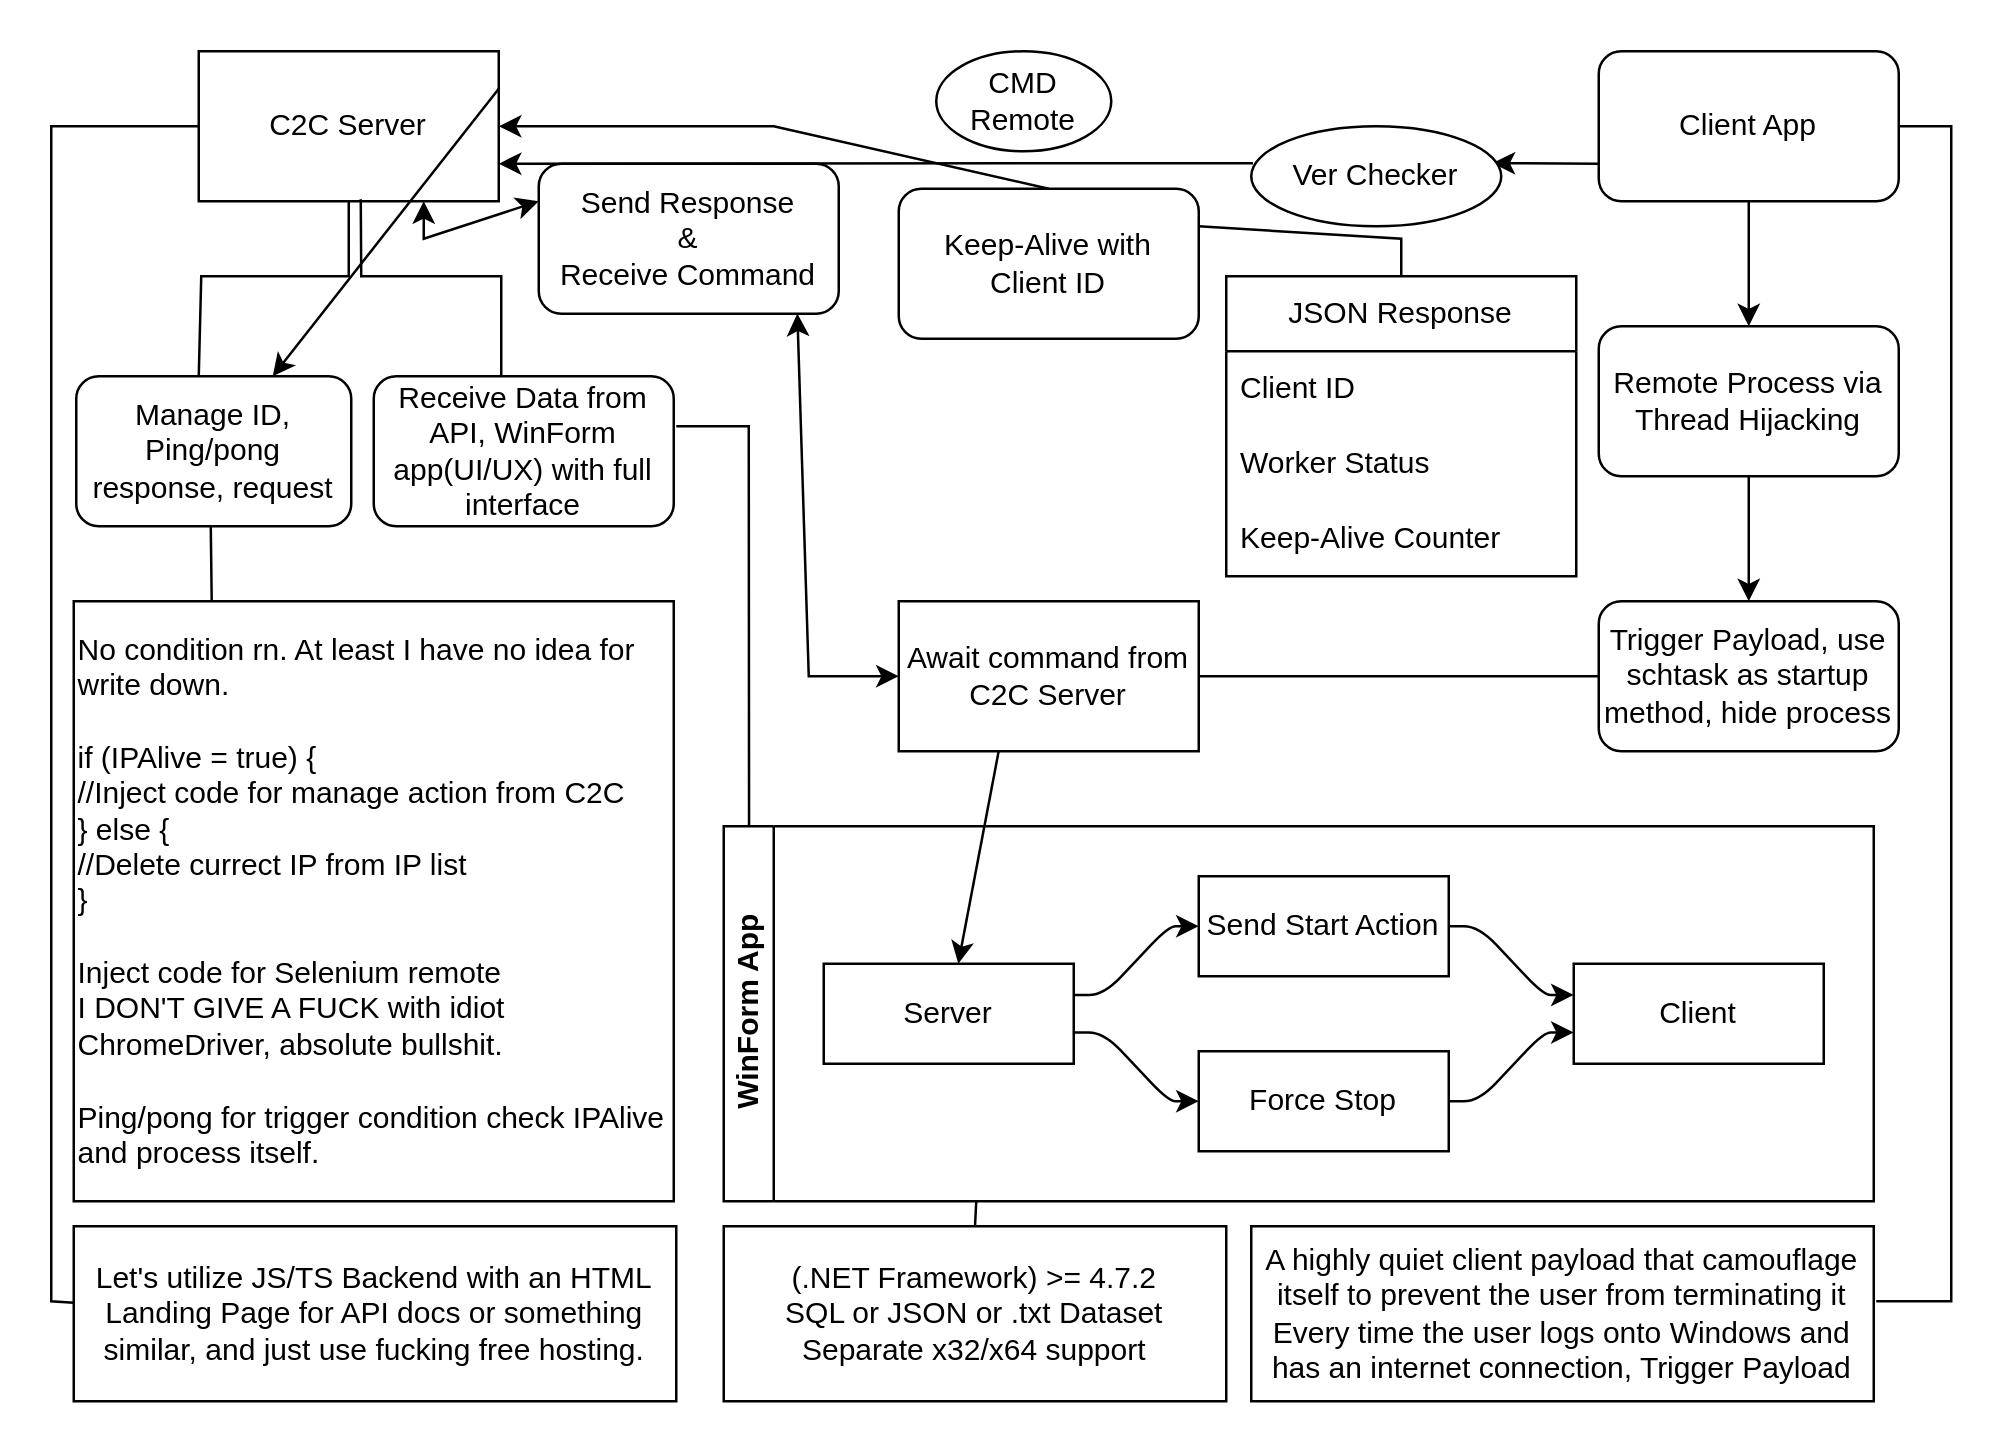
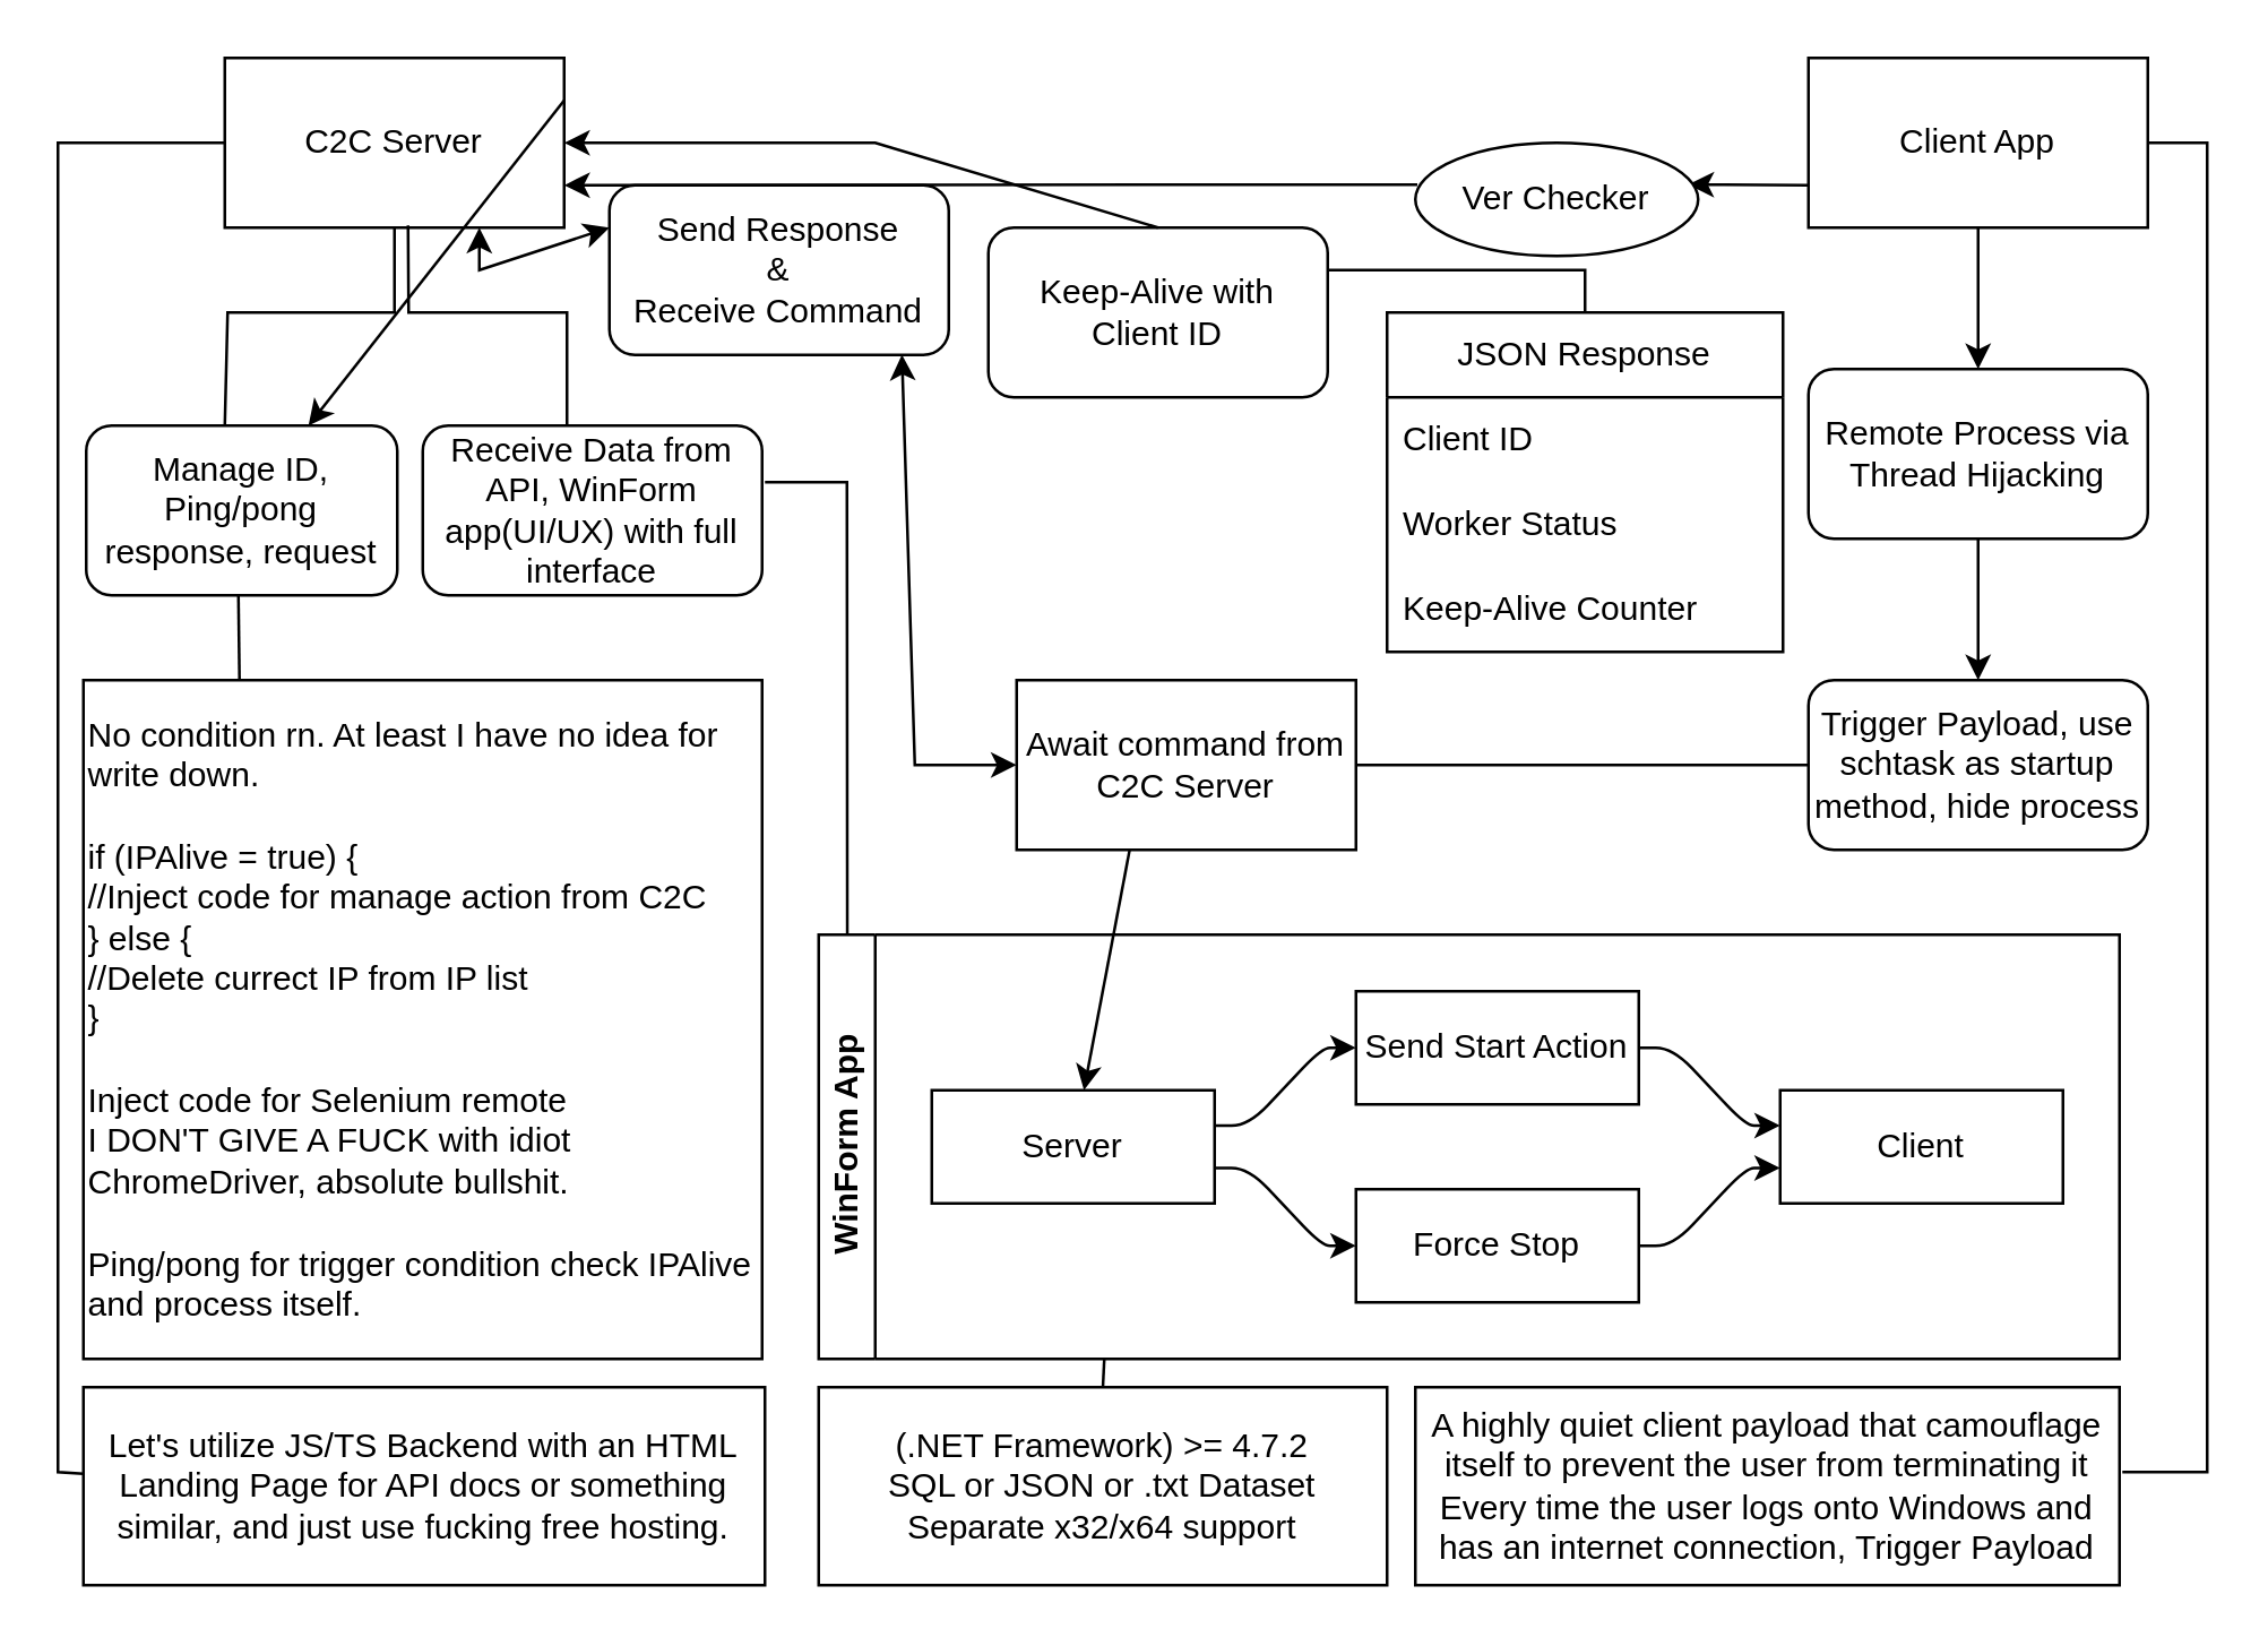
- <mxCell id="13" value="CMD Remote" style="ellipse;whiteSpace=wrap;html=1;" vertex="1" parent="1"><mxGeometry x="374" y="20" width="70" height="40" as="geometry" /></mxCell>
- <mxCell id="3" value="Client App" style="whiteSpace=wrap;html=1;rounded=1;" vertex="1" parent="1"><mxGeometry x="639" y="20" width="120" height="60" as="geometry" /></mxCell>
+ <mxCell id="3" value="Client App" style="rounded=0;whiteSpace=wrap;html=1;" vertex="1" parent="1"><mxGeometry x="639" y="20" width="120" height="60" as="geometry" /></mxCell>
- <mxCell id="9" value="Keep-Alive with&lt;div&gt;Client ID&lt;/div&gt;" style="rounded=1;whiteSpace=wrap;html=1;" vertex="1" parent="1"><mxGeometry x="359" y="75" width="120" height="60" as="geometry" /></mxCell>
+ <mxCell id="9" value="Keep-Alive with&lt;div&gt;Client ID&lt;/div&gt;" style="rounded=1;whiteSpace=wrap;html=1;" vertex="1" parent="1"><mxGeometry x="349" y="80" width="120" height="60" as="geometry" /></mxCell>
